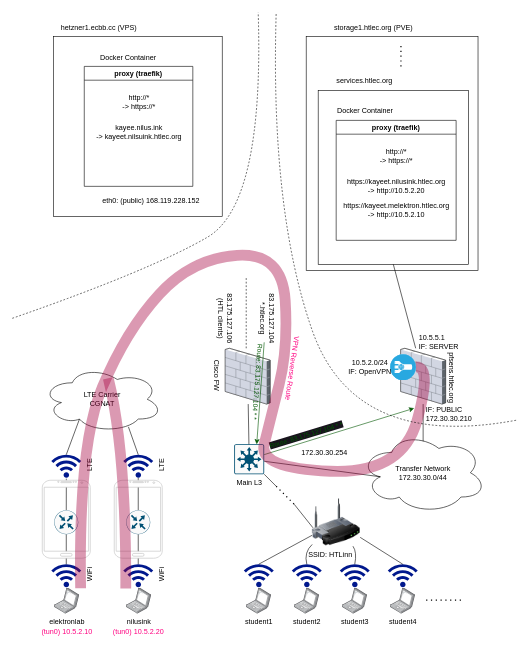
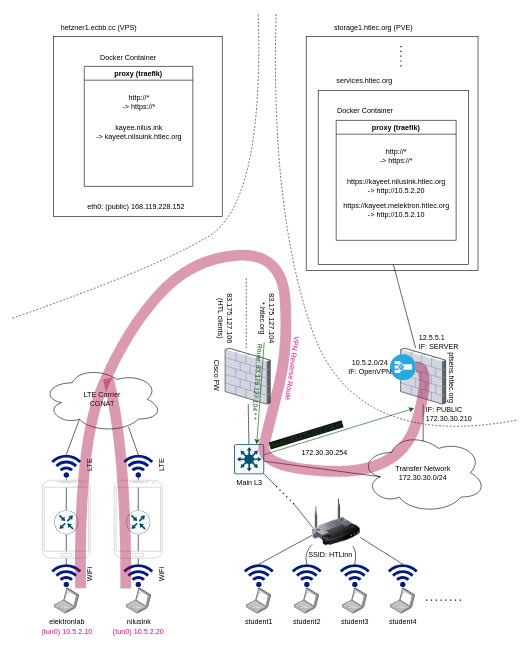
- <mxCell id="80" value="eth0: (public) 168.119.228.152" style="text;html=1;align=center;verticalAlign=middle;resizable=0;points=[];autosize=1;strokeColor=none;fillColor=none;" vertex="1" parent="1"><mxGeometry x="156" y="320" width="190" height="30" as="geometry" /></mxCell>
+ <mxCell id="80" value="eth0: (public) 168.119.228.152" style="text;html=1;align=center;verticalAlign=middle;resizable=0;points=[];autosize=1;strokeColor=none;fillColor=none;" vertex="1" parent="1"><mxGeometry x="131" y="330" width="190" height="30" as="geometry" /></mxCell>
- <mxCell id="63" value="&lt;div&gt;10.5.5.1&lt;/div&gt;IF: SERVER" style="text;html=1;align=left;verticalAlign=middle;resizable=0;points=[];autosize=1;strokeColor=none;fillColor=none;" vertex="1" parent="1"><mxGeometry x="696" y="550" width="90" height="40" as="geometry" /></mxCell>
+ <mxCell id="63" value="&lt;div&gt;12.5.5.1&lt;/div&gt;IF: SERVER" style="text;html=1;align=left;verticalAlign=middle;resizable=0;points=[];autosize=1;strokeColor=none;fillColor=none;" vertex="1" parent="1"><mxGeometry x="696" y="550" width="90" height="40" as="geometry" /></mxCell>
- <mxCell id="36" value="Transfer Network&lt;div&gt;172.30.30.0/44&lt;/div&gt;" style="ellipse;shape=cloud;whiteSpace=wrap;html=1;" vertex="1" parent="1"><mxGeometry x="600" y="720" width="210" height="135" as="geometry" /></mxCell>
+ <mxCell id="36" value="Transfer Network&lt;div&gt;172.30.30.0/24&lt;/div&gt;" style="ellipse;shape=cloud;whiteSpace=wrap;html=1;" vertex="1" parent="1"><mxGeometry x="600" y="720" width="210" height="135" as="geometry" /></mxCell>
